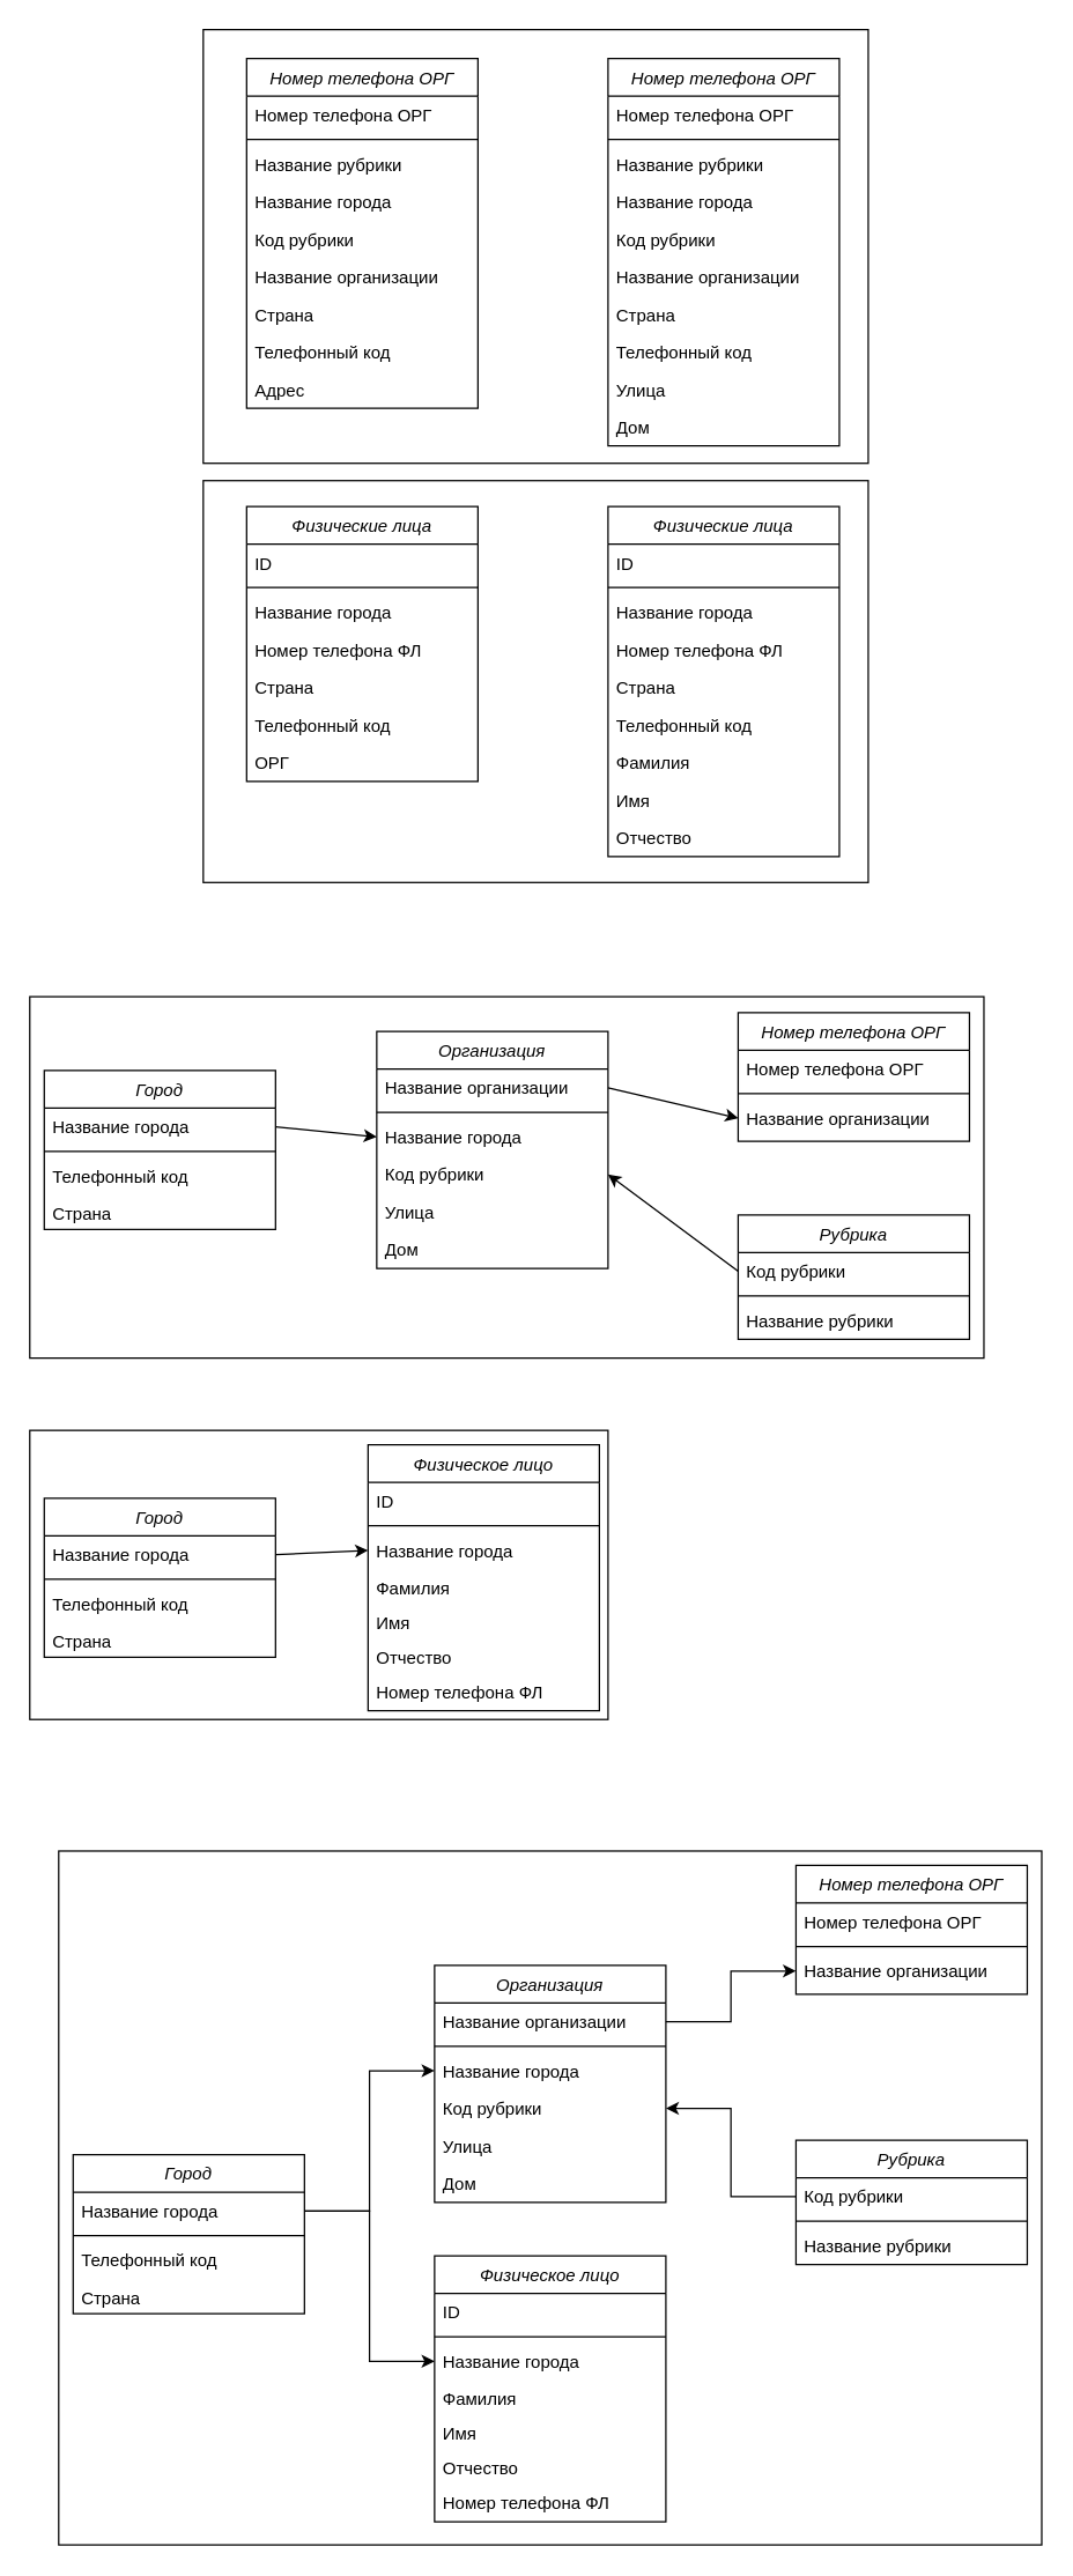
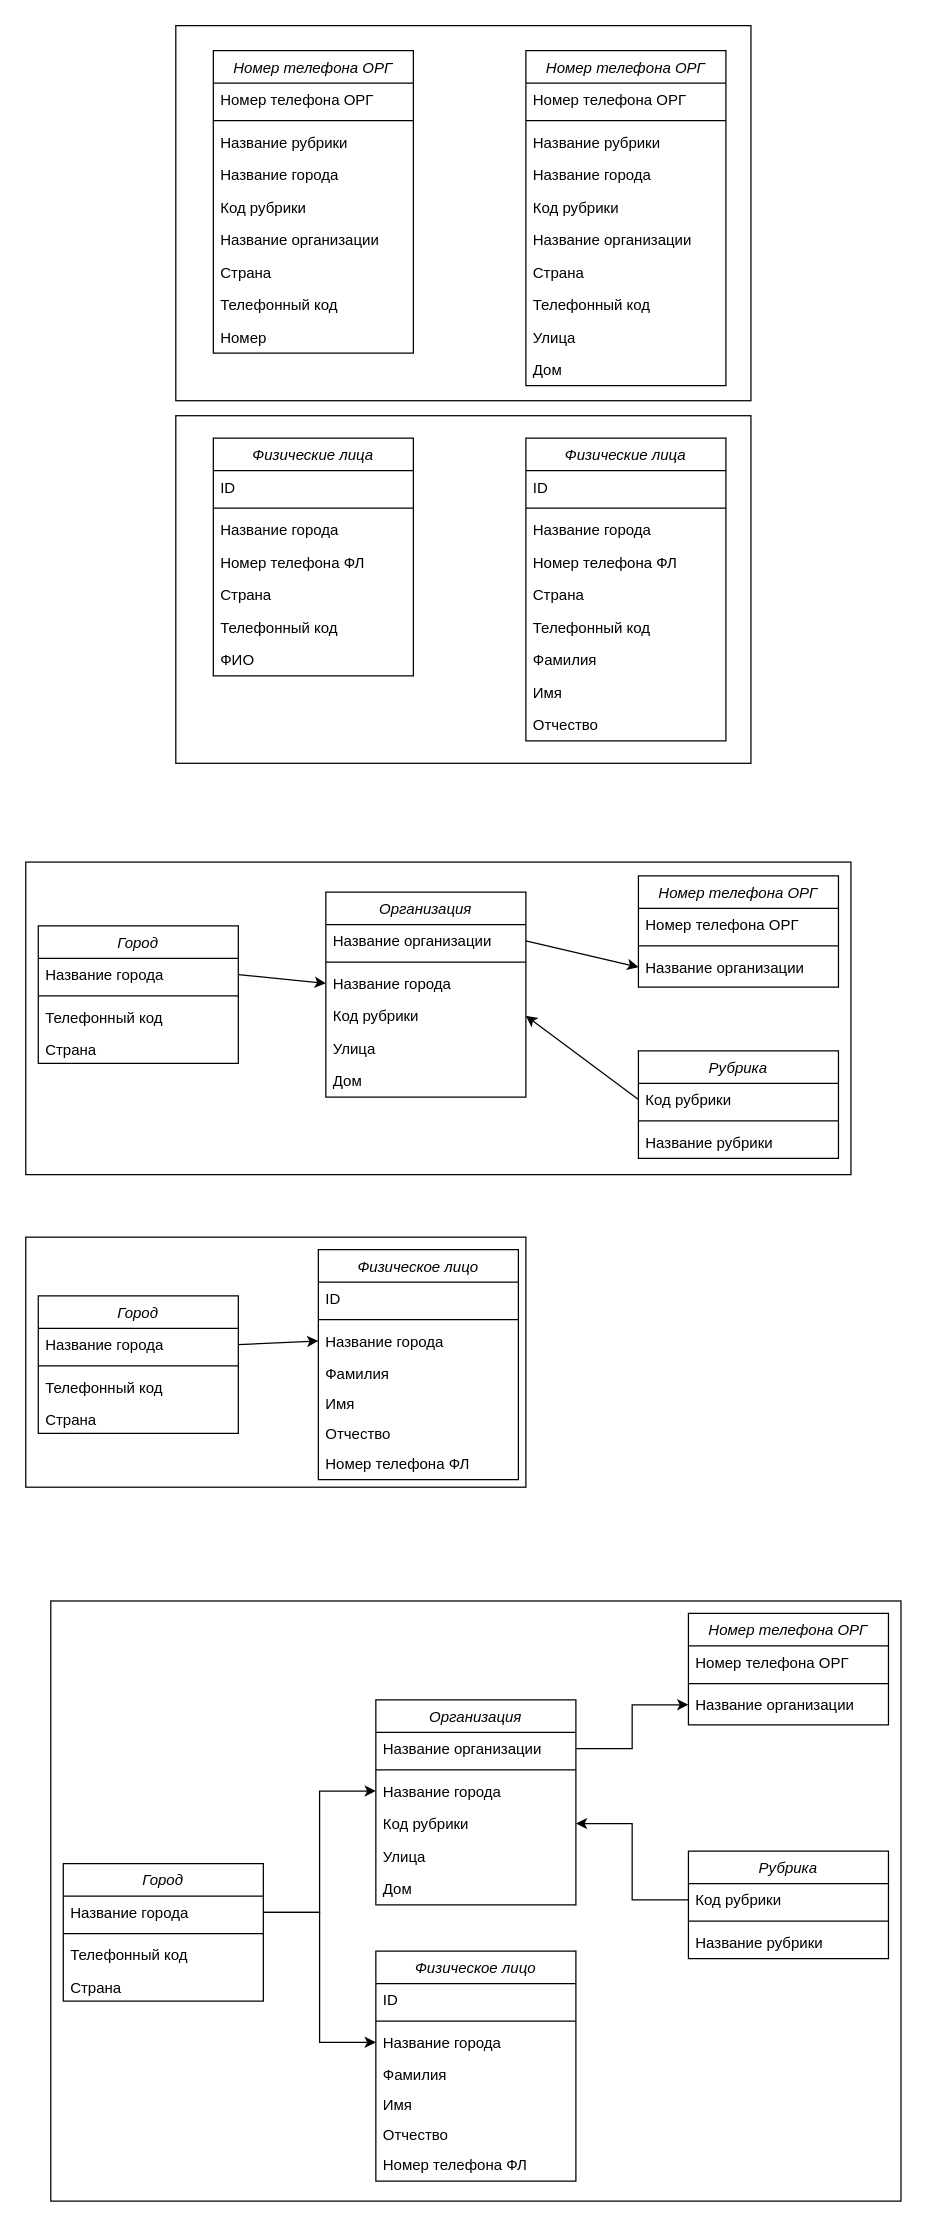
- <mxCell id="15" value="Адрес" style="text;align=left;verticalAlign=top;spacingLeft=4;spacingRight=4;overflow=hidden;rotatable=0;points=[[0,0.5],[1,0.5]];portConstraint=eastwest;rounded=0;shadow=0;html=0;" parent="6" vertex="1"><mxGeometry y="216" width="160" height="26" as="geometry" /></mxCell>
+ <mxCell id="15" value="Номер" style="text;align=left;verticalAlign=top;spacingLeft=4;spacingRight=4;overflow=hidden;rotatable=0;points=[[0,0.5],[1,0.5]];portConstraint=eastwest;rounded=0;shadow=0;html=0;" parent="6" vertex="1"><mxGeometry y="216" width="160" height="26" as="geometry" /></mxCell>
- <mxCell id="71" value="ОРГ" style="text;align=left;verticalAlign=top;spacingLeft=4;spacingRight=4;overflow=hidden;rotatable=0;points=[[0,0.5],[1,0.5]];portConstraint=eastwest;rounded=0;shadow=0;html=0;" parent="64" vertex="1"><mxGeometry y="164" width="160" height="26" as="geometry" /></mxCell>
+ <mxCell id="71" value="ФИО" style="text;align=left;verticalAlign=top;spacingLeft=4;spacingRight=4;overflow=hidden;rotatable=0;points=[[0,0.5],[1,0.5]];portConstraint=eastwest;rounded=0;shadow=0;html=0;" parent="64" vertex="1"><mxGeometry y="164" width="160" height="26" as="geometry" /></mxCell>
